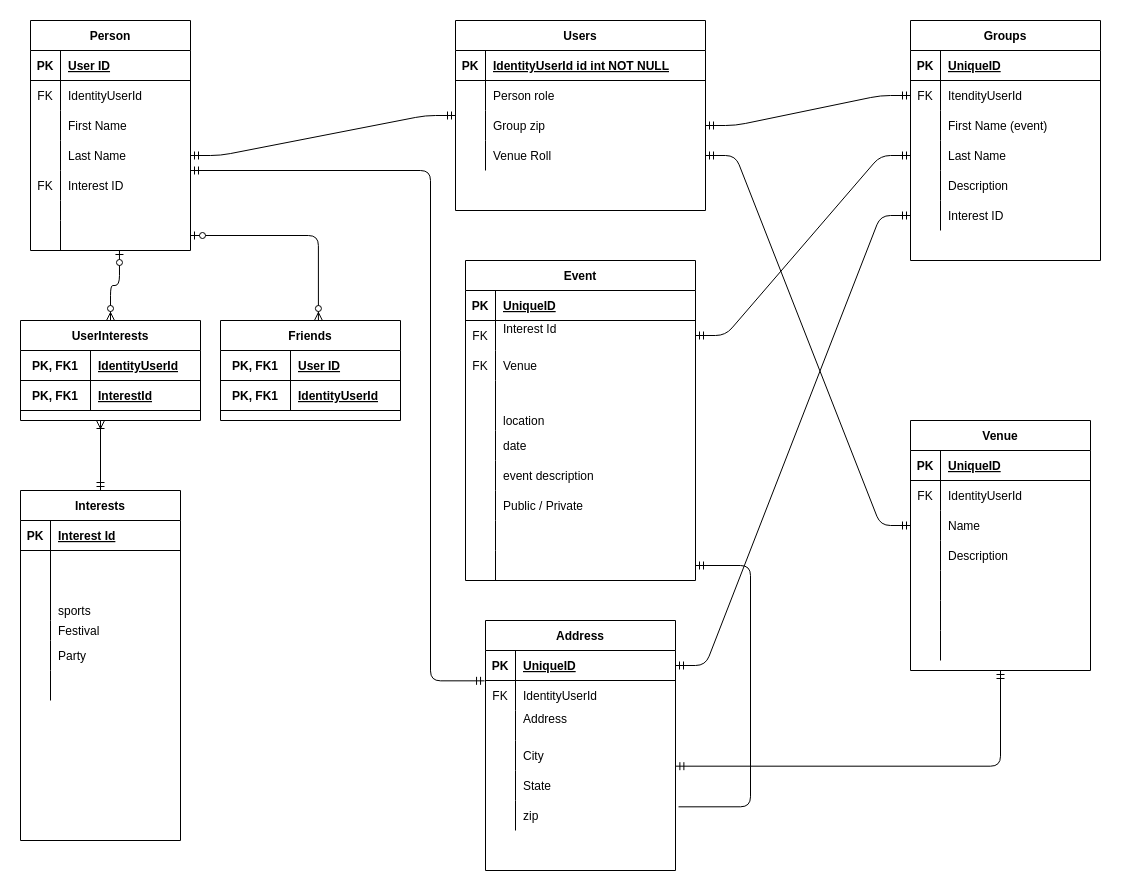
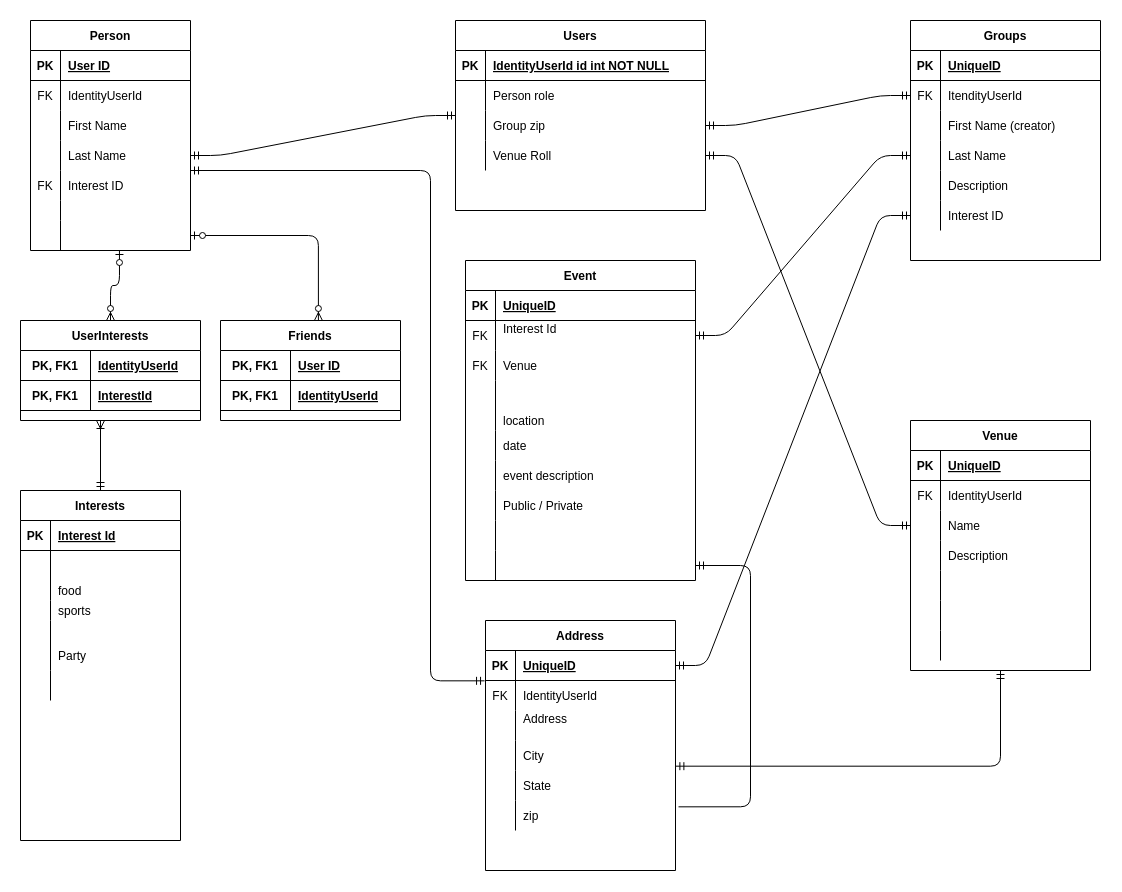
- <mxCell id="97" value="First Name (event)" style="shape=partialRectangle;connectable=0;fillColor=none;top=0;left=0;bottom=0;right=0;align=left;spacingLeft=6;overflow=hidden;" parent="95" vertex="1"><mxGeometry x="30" width="160" height="30" as="geometry" /></mxCell>
+ <mxCell id="97" value="First Name (creator)" style="shape=partialRectangle;connectable=0;fillColor=none;top=0;left=0;bottom=0;right=0;align=left;spacingLeft=6;overflow=hidden;" parent="95" vertex="1"><mxGeometry x="30" width="160" height="30" as="geometry" /></mxCell>
+ <mxCell id="53" value="food" style="shape=partialRectangle;connectable=0;fillColor=none;top=0;left=0;bottom=0;right=0;align=left;spacingLeft=6;overflow=hidden;" parent="51" vertex="1"><mxGeometry x="30" width="130" height="20" as="geometry" /></mxCell>
- <mxCell id="59" value="Festival" style="shape=partialRectangle;connectable=0;fillColor=none;top=0;left=0;bottom=0;right=0;align=left;spacingLeft=6;overflow=hidden;" parent="57" vertex="1"><mxGeometry x="30" width="130" height="20" as="geometry" /></mxCell>
